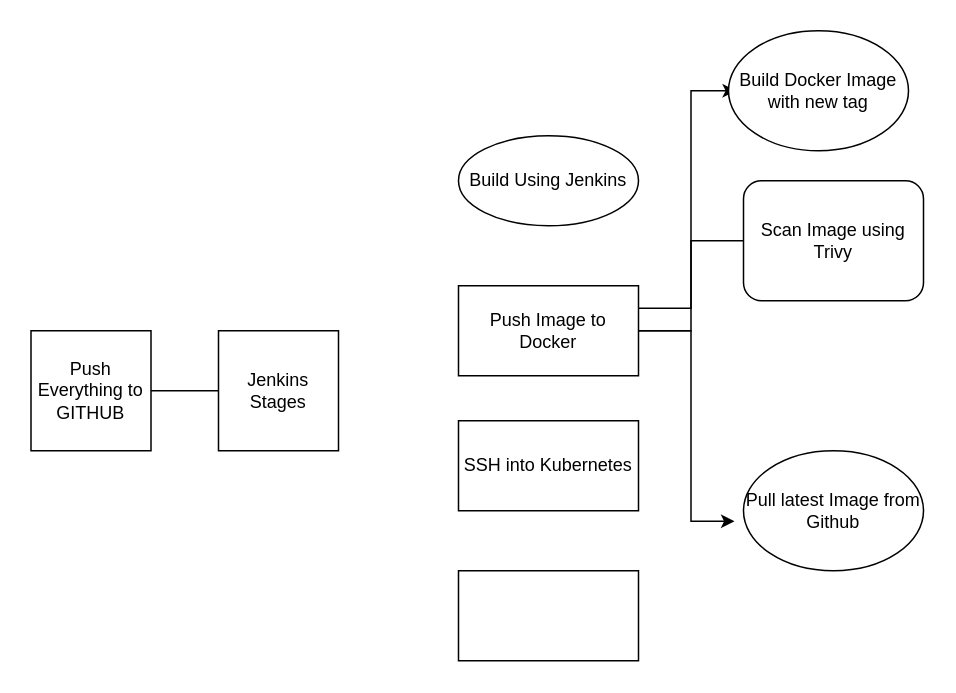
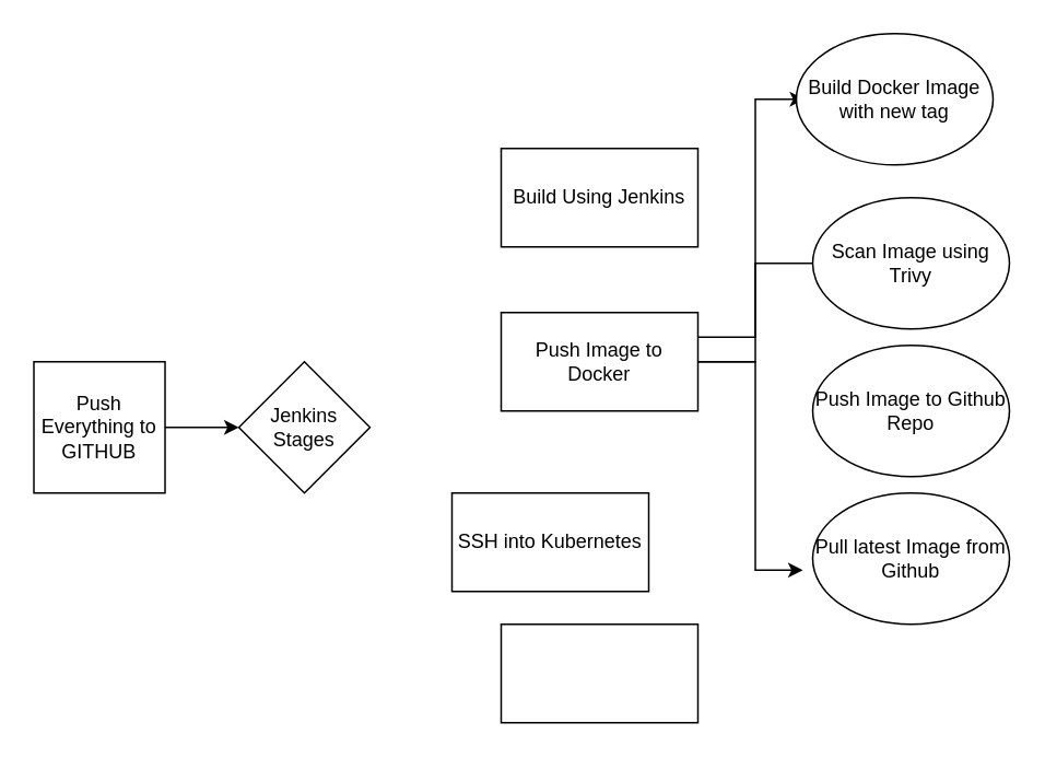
- <mxCell id="5" value="Build Using Jenkins" style="ellipse;whiteSpace=wrap;html=1;" vertex="1" parent="1"><mxGeometry x="305" y="90" width="120" height="60" as="geometry" /></mxCell>
+ <mxCell id="5" value="Build Using Jenkins" style="rounded=0;whiteSpace=wrap;html=1;" vertex="1" parent="1"><mxGeometry x="305" y="90" width="120" height="60" as="geometry" /></mxCell>
- <mxCell id="12" value="Scan Image using Trivy" style="whiteSpace=wrap;html=1;rounded=1;" vertex="1" parent="1"><mxGeometry x="495" y="120" width="120" height="80" as="geometry" /></mxCell>
+ <mxCell id="12" value="Scan Image using Trivy" style="ellipse;whiteSpace=wrap;html=1;" vertex="1" parent="1"><mxGeometry x="495" y="120" width="120" height="80" as="geometry" /></mxCell>
+ <mxCell id="13" value="Push Image to Github Repo" style="ellipse;whiteSpace=wrap;html=1;" vertex="1" parent="1"><mxGeometry x="495" y="210" width="120" height="80" as="geometry" /></mxCell>
- <mxCell id="3" style="edgeStyle=orthogonalEdgeStyle;rounded=0;orthogonalLoop=1;jettySize=auto;html=1;exitX=1;exitY=0.5;exitDx=0;exitDy=0;entryX=0;entryY=0.5;entryDx=0;entryDy=0;endArrow=none;" edge="1" parent="1" source="4" target="2"><mxGeometry relative="1" as="geometry" /></mxCell>
+ <mxCell id="3" style="edgeStyle=orthogonalEdgeStyle;rounded=0;orthogonalLoop=1;jettySize=auto;html=1;exitX=1;exitY=0.5;exitDx=0;exitDy=0;entryX=0;entryY=0.5;entryDx=0;entryDy=0;" edge="1" parent="1" source="4" target="2"><mxGeometry relative="1" as="geometry" /></mxCell>
- <mxCell id="2" value="Jenkins Stages" style="whiteSpace=wrap;html=1;aspect=fixed;" parent="1" vertex="1"><mxGeometry x="145" y="220" width="80" height="80" as="geometry" /></mxCell>
+ <mxCell id="2" value="Jenkins Stages" style="rhombus;whiteSpace=wrap;html=1;aspect=fixed;" parent="1" vertex="1"><mxGeometry x="145" y="220" width="80" height="80" as="geometry" /></mxCell>
- <mxCell id="10" value="SSH into Kubernetes" style="rounded=0;whiteSpace=wrap;html=1;" vertex="1" parent="1"><mxGeometry x="305" y="280" width="120" height="60" as="geometry" /></mxCell>
+ <mxCell id="10" value="SSH into Kubernetes" style="rounded=0;whiteSpace=wrap;html=1;" vertex="1" parent="1"><mxGeometry x="275" y="300" width="120" height="60" as="geometry" /></mxCell>
